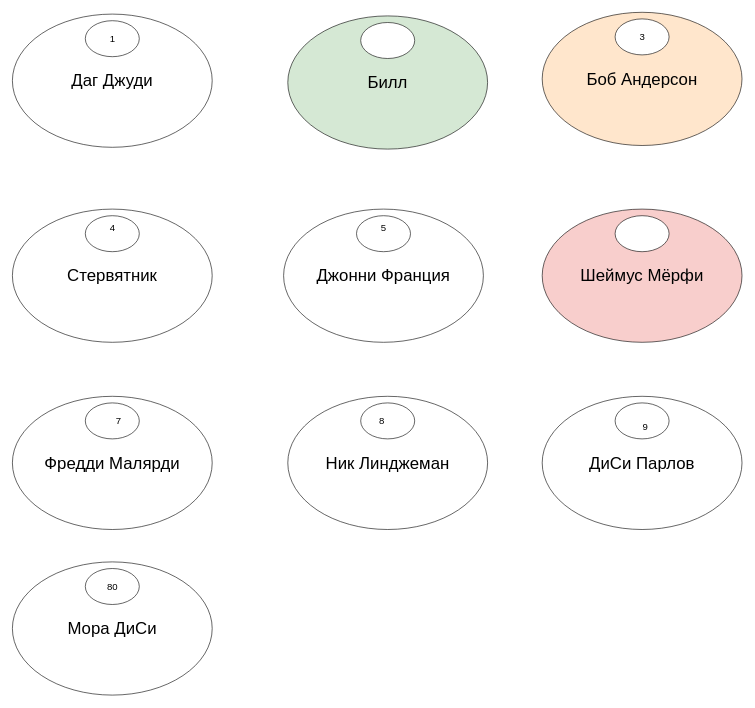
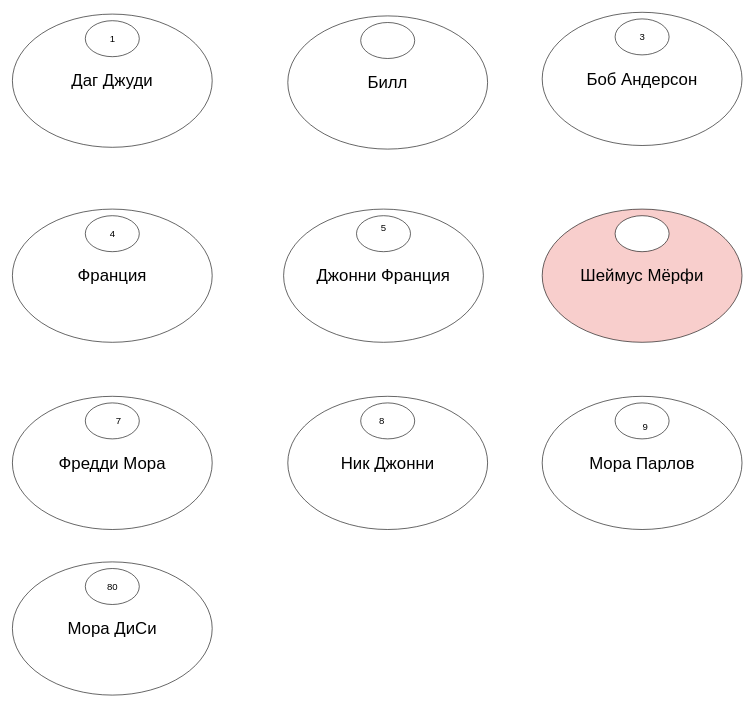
- <mxCell id="10" value="&lt;font style=&quot;font-size: 28px;&quot;&gt;Боб Андерсон&lt;/font&gt;" style="ellipse;whiteSpace=wrap;html=1;fillColor=#ffe6cc;" vertex="1" parent="9"><mxGeometry width="333" height="222" as="geometry" /></mxCell>
+ <mxCell id="10" value="&lt;font style=&quot;font-size: 28px;&quot;&gt;Боб Андерсон&lt;/font&gt;" style="ellipse;whiteSpace=wrap;html=1;" vertex="1" parent="9"><mxGeometry width="333" height="222" as="geometry" /></mxCell>
- <mxCell id="7" value="&lt;font style=&quot;font-size: 28px;&quot;&gt;Билл&lt;/font&gt;" style="ellipse;whiteSpace=wrap;html=1;fillColor=#d5e8d4;" vertex="1" parent="6"><mxGeometry width="333" height="222" as="geometry" /></mxCell>
+ <mxCell id="7" value="&lt;font style=&quot;font-size: 28px;&quot;&gt;Билл&lt;/font&gt;" style="ellipse;whiteSpace=wrap;html=1;" vertex="1" parent="6"><mxGeometry width="333" height="222" as="geometry" /></mxCell>
- <mxCell id="16" value="4" style="text;strokeColor=none;fillColor=none;html=1;align=center;verticalAlign=middle;whiteSpace=wrap;rounded=0;fontSize=16;" vertex="1" parent="13"><mxGeometry x="136.5" y="16" width="60" height="30" as="geometry" /></mxCell>
+ <mxCell id="16" value="4" style="text;strokeColor=none;fillColor=none;html=1;align=center;verticalAlign=middle;whiteSpace=wrap;rounded=0;fontSize=16;" vertex="1" parent="13"><mxGeometry x="136.5" y="26" width="60" height="30" as="geometry" /></mxCell>
- <mxCell id="14" value="&lt;font style=&quot;font-size: 28px;&quot;&gt;Стервятник&lt;/font&gt;" style="ellipse;whiteSpace=wrap;html=1;" vertex="1" parent="13"><mxGeometry width="333" height="222" as="geometry" /></mxCell>
+ <mxCell id="14" value="&lt;font style=&quot;font-size: 28px;&quot;&gt;Франция&lt;/font&gt;" style="ellipse;whiteSpace=wrap;html=1;" vertex="1" parent="13"><mxGeometry width="333" height="222" as="geometry" /></mxCell>
- <mxCell id="25" value="&lt;font style=&quot;font-size: 28px;&quot;&gt;Фредди Малярди&lt;/font&gt;" style="ellipse;whiteSpace=wrap;html=1;" vertex="1" parent="24"><mxGeometry width="333" height="222" as="geometry" /></mxCell>
+ <mxCell id="25" value="&lt;font style=&quot;font-size: 28px;&quot;&gt;Фредди Мора&lt;/font&gt;" style="ellipse;whiteSpace=wrap;html=1;" vertex="1" parent="24"><mxGeometry width="333" height="222" as="geometry" /></mxCell>
- <mxCell id="29" value="&lt;font style=&quot;font-size: 28px;&quot;&gt;Ник Линджеман&lt;/font&gt;" style="ellipse;whiteSpace=wrap;html=1;" vertex="1" parent="28"><mxGeometry width="333" height="222" as="geometry" /></mxCell>
+ <mxCell id="29" value="&lt;font style=&quot;font-size: 28px;&quot;&gt;Ник Джонни&lt;/font&gt;" style="ellipse;whiteSpace=wrap;html=1;" vertex="1" parent="28"><mxGeometry width="333" height="222" as="geometry" /></mxCell>
- <mxCell id="33" value="&lt;font style=&quot;font-size: 28px;&quot;&gt;ДиСи Парлов&lt;/font&gt;" style="ellipse;whiteSpace=wrap;html=1;" vertex="1" parent="32"><mxGeometry width="333" height="222" as="geometry" /></mxCell>
+ <mxCell id="33" value="&lt;font style=&quot;font-size: 28px;&quot;&gt;Мора Парлов&lt;/font&gt;" style="ellipse;whiteSpace=wrap;html=1;" vertex="1" parent="32"><mxGeometry width="333" height="222" as="geometry" /></mxCell>
